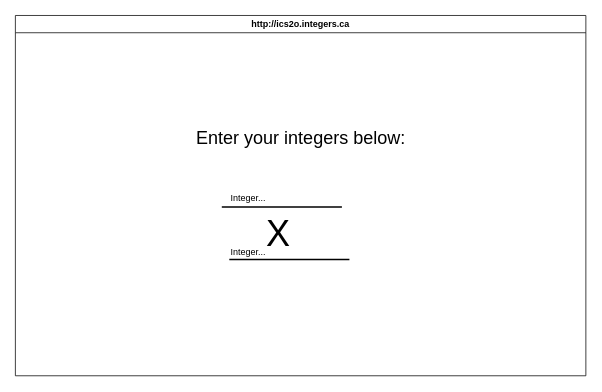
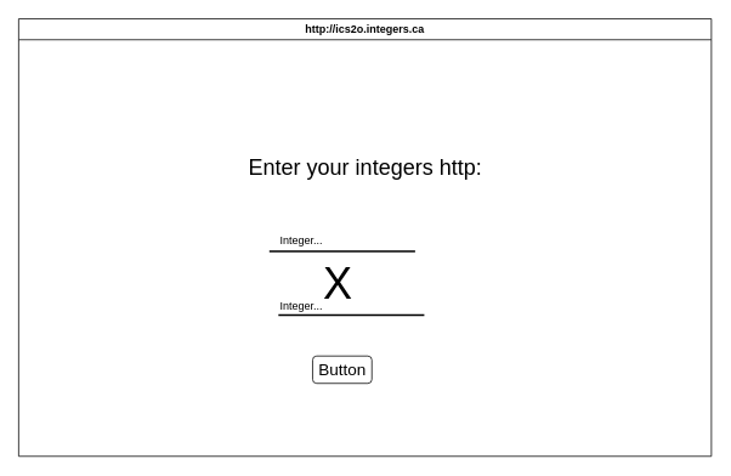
- <mxCell id="3" value="&lt;font style=&quot;font-size: 24px;&quot;&gt;Enter your integers below:&lt;/font&gt;" style="text;html=1;align=center;verticalAlign=middle;resizable=0;points=[];autosize=1;strokeColor=none;fillColor=none;fontSize=48;" vertex="1" parent="2"><mxGeometry x="230" y="120" width="300" height="70" as="geometry" /></mxCell>
+ <mxCell id="3" value="&lt;font style=&quot;font-size: 24px;&quot;&gt;Enter your integers http:&lt;/font&gt;" style="text;html=1;align=center;verticalAlign=middle;resizable=0;points=[];autosize=1;strokeColor=none;fillColor=none;fontSize=48;" vertex="1" parent="2"><mxGeometry x="230" y="120" width="300" height="70" as="geometry" /></mxCell>
+ <mxCell id="8" value="Button" style="rounded=1;whiteSpace=wrap;html=1;fontSize=18;" vertex="1" parent="2"><mxGeometry x="322.5" y="370" width="65" height="30" as="geometry" /></mxCell>
